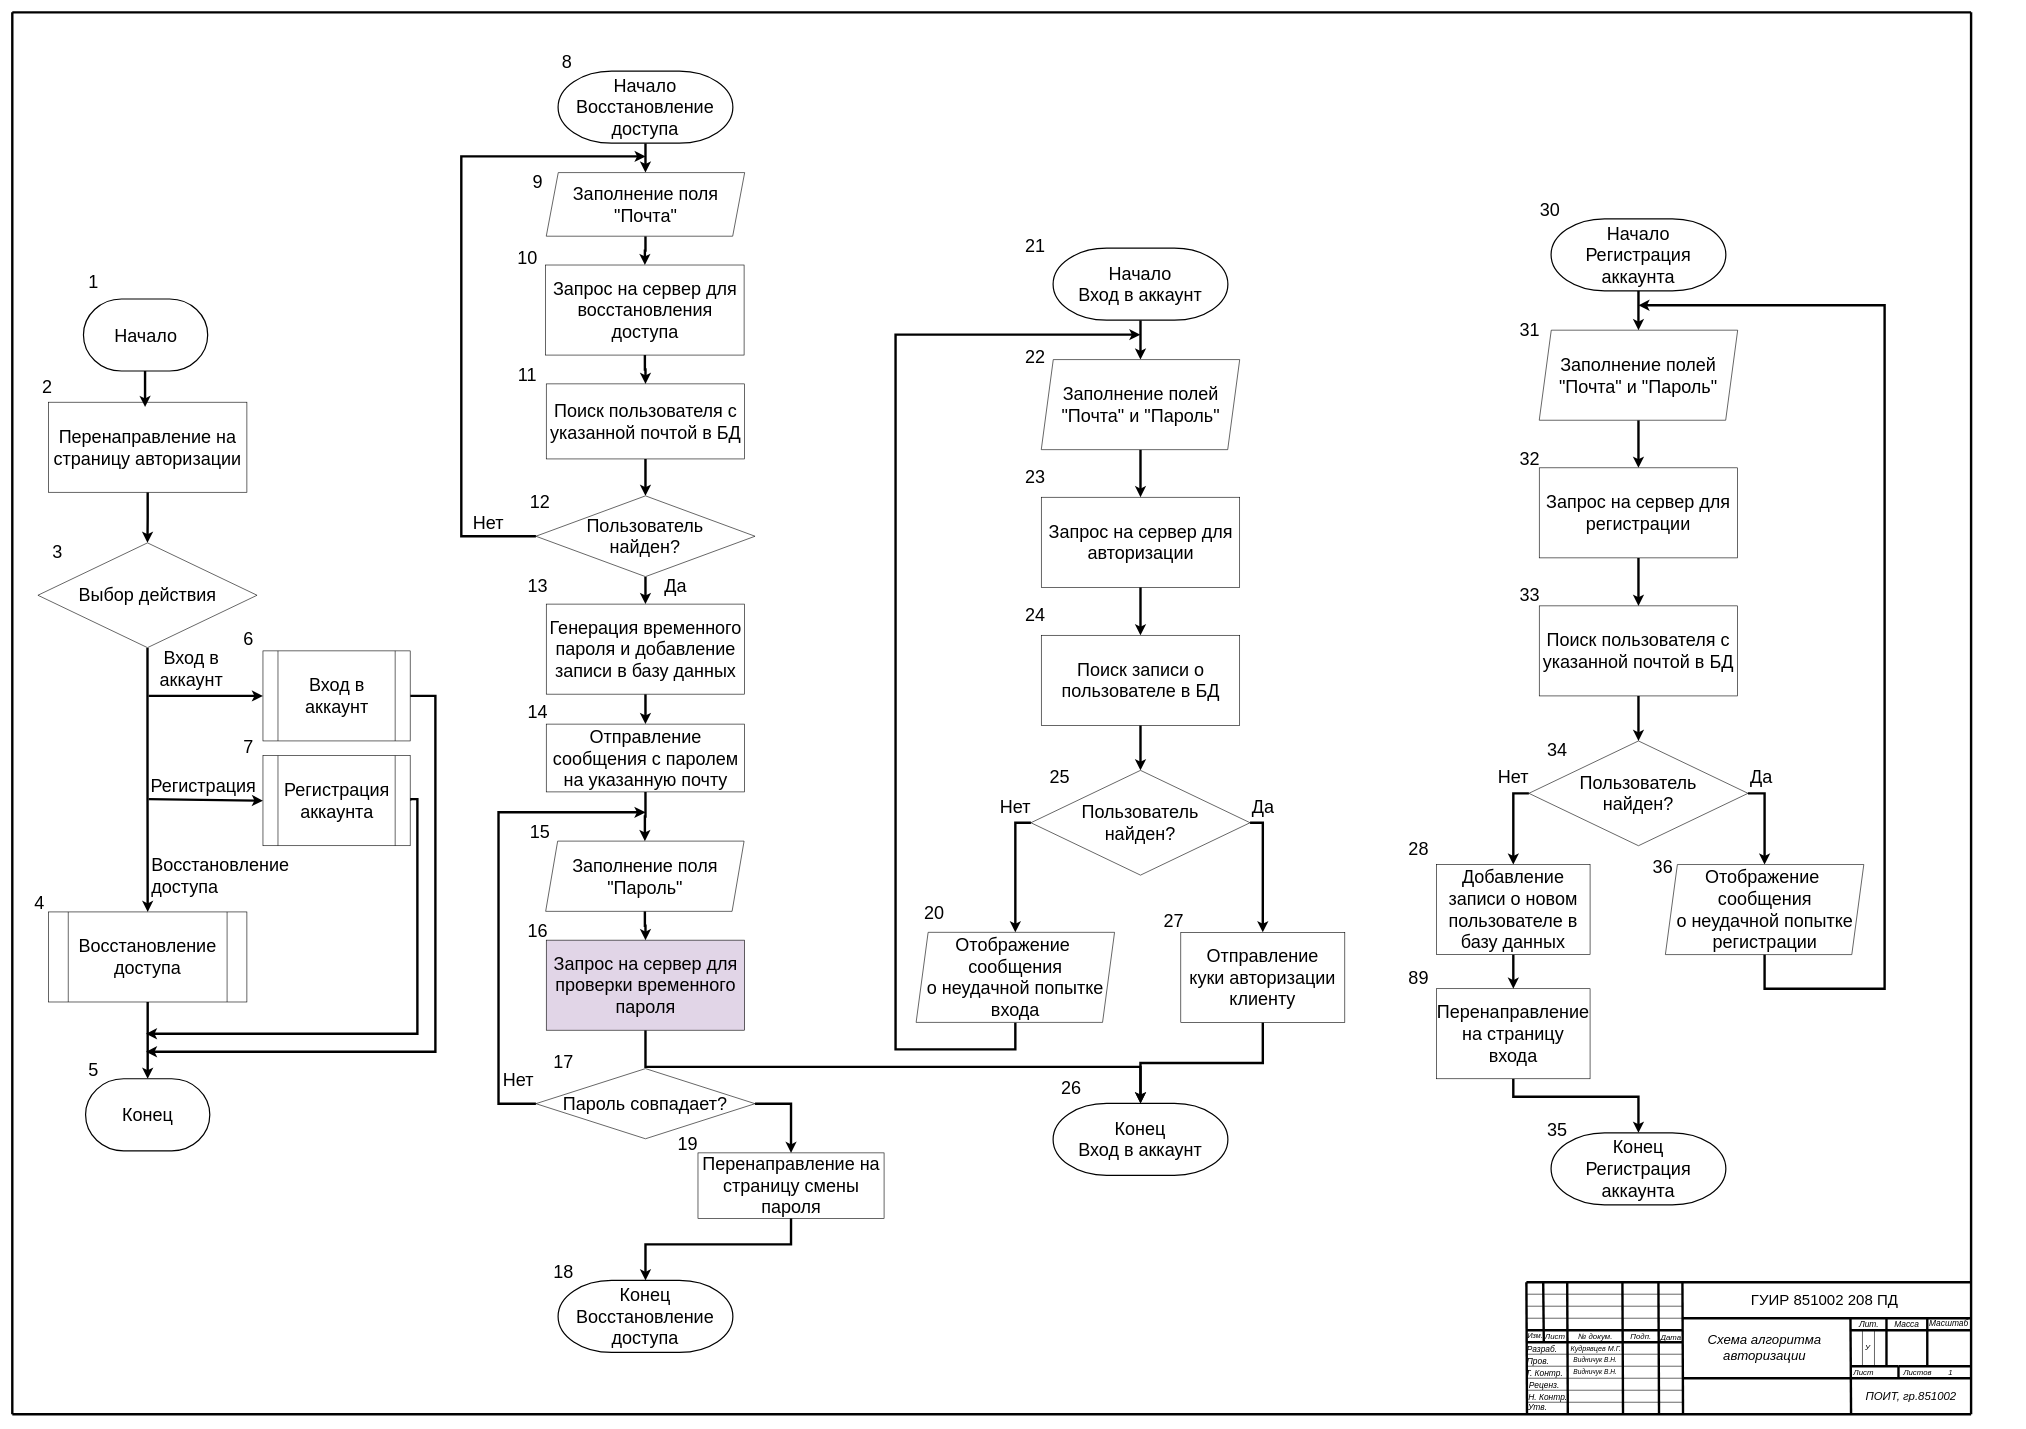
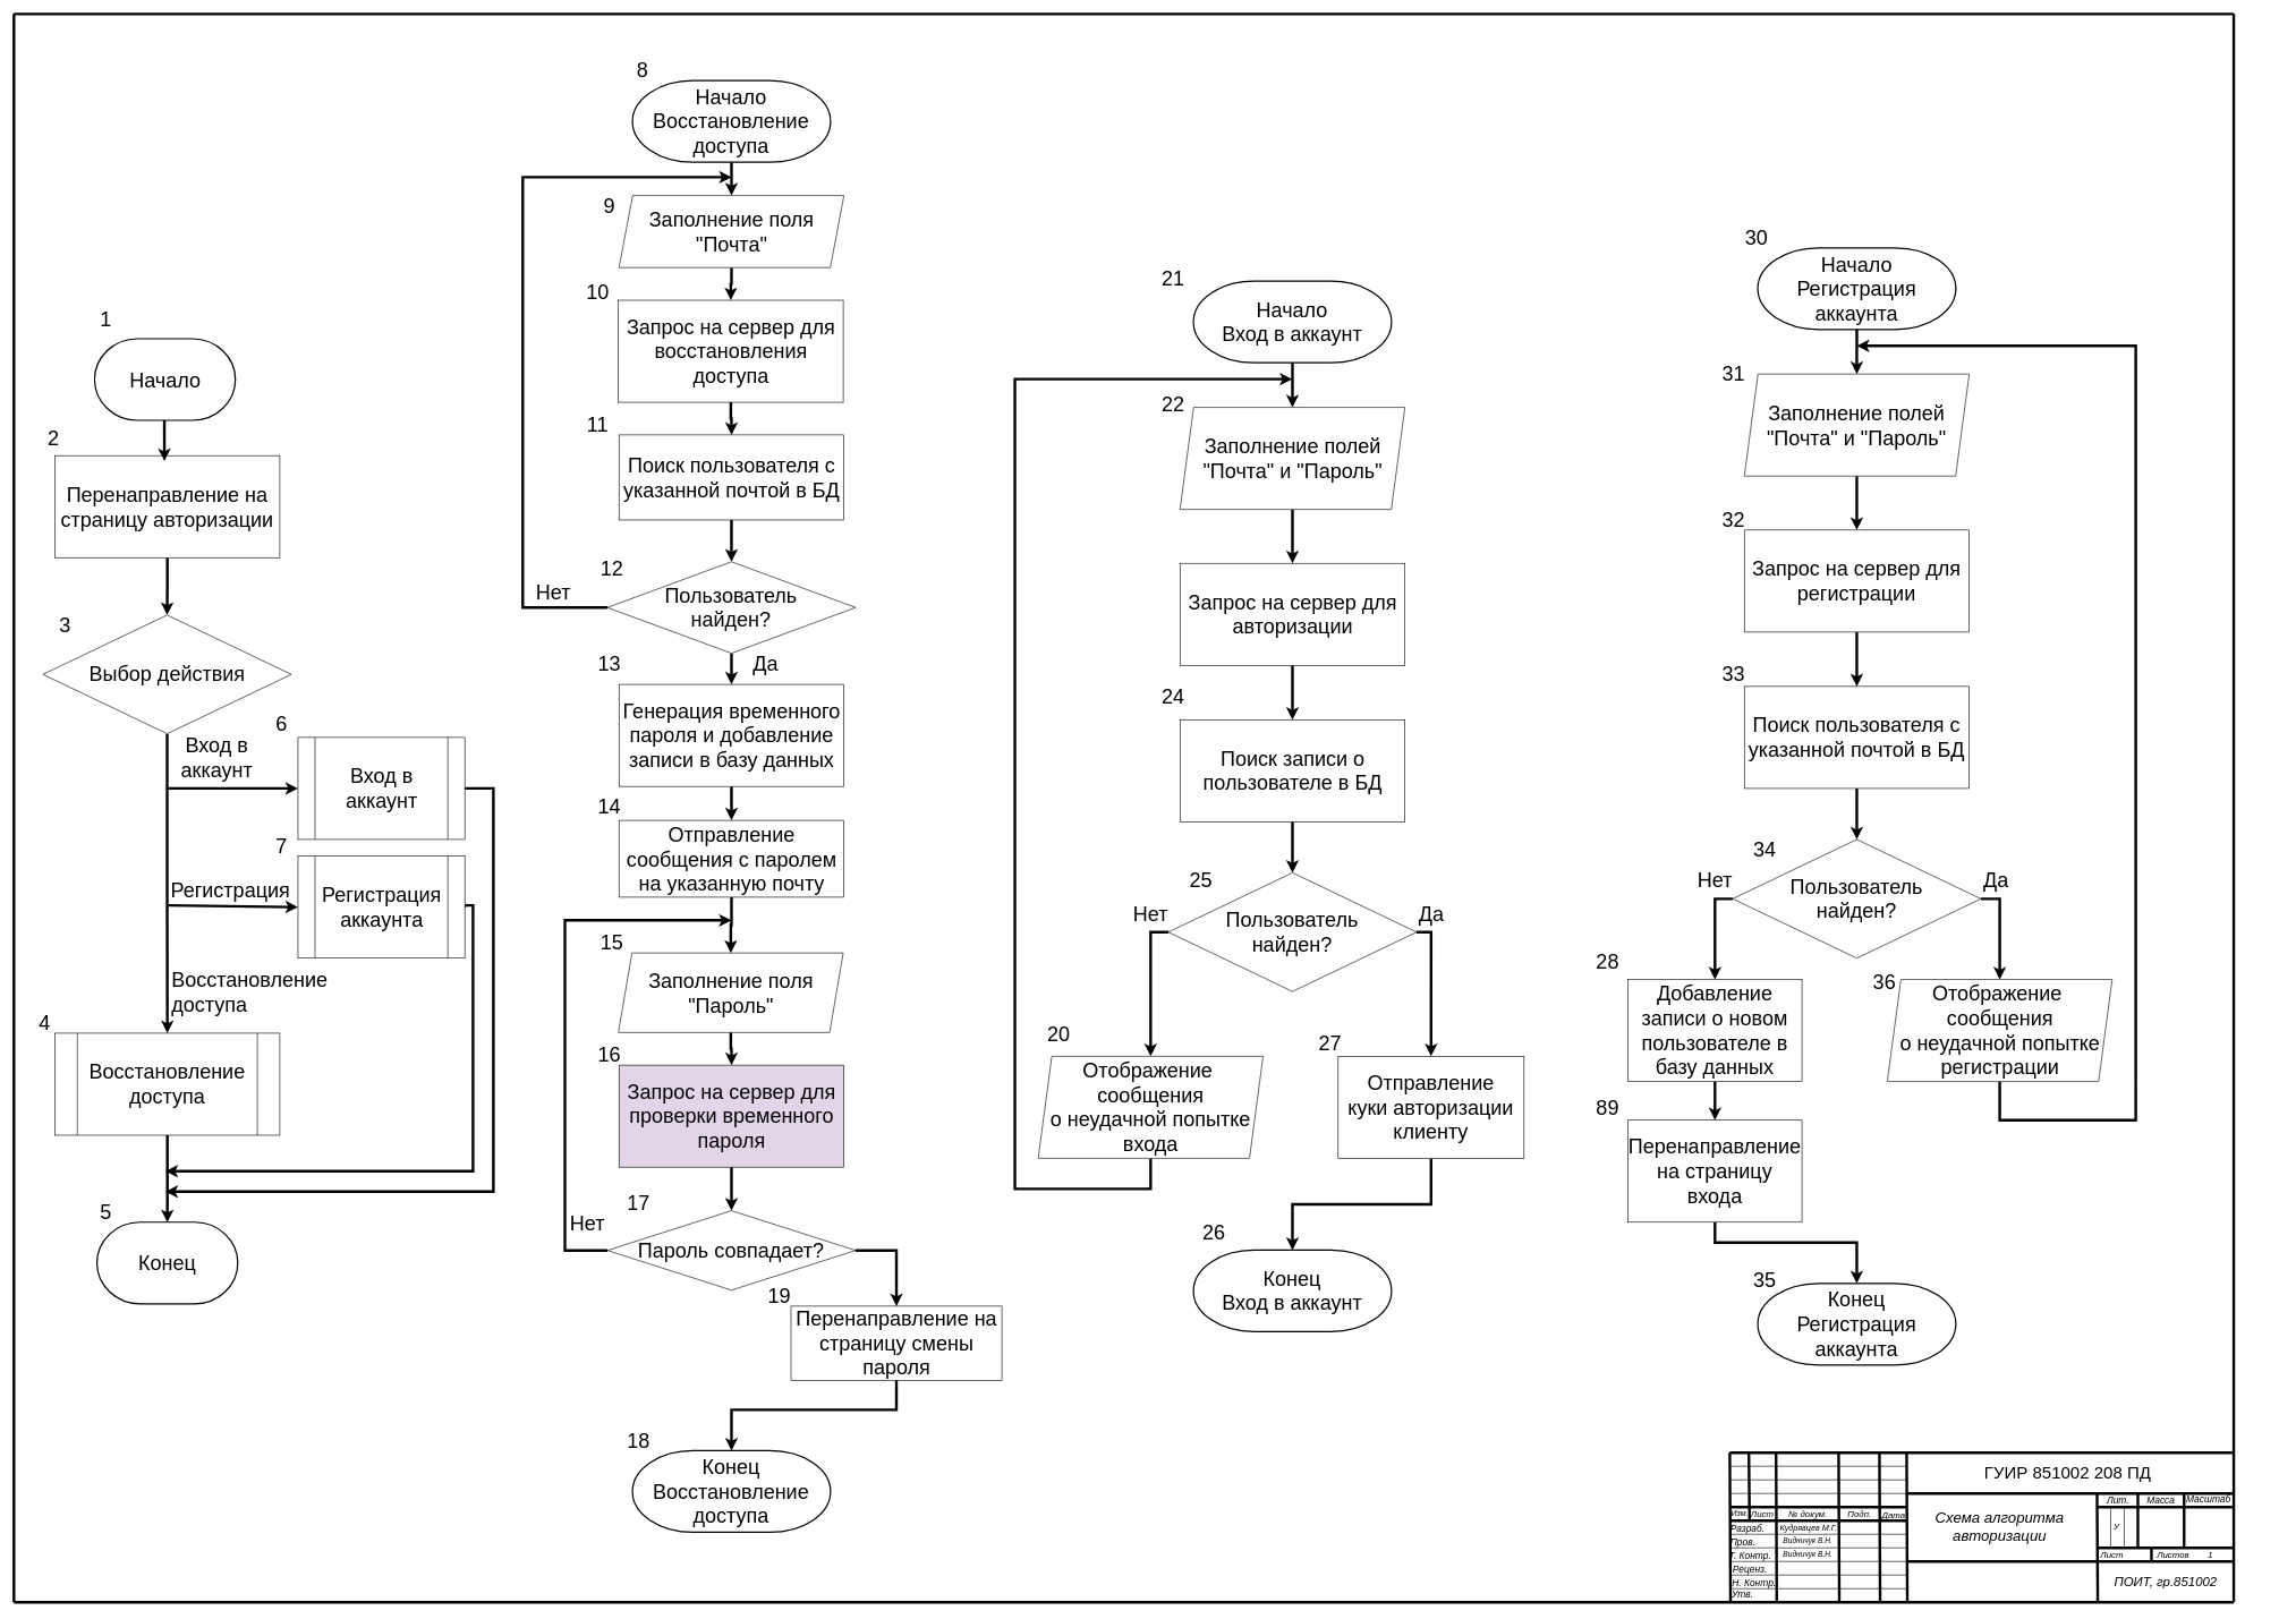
- <mxCell id="131" value="&lt;font style=&quot;font-size: 30px&quot;&gt;23&lt;/font&gt;" style="text;html=1;align=center;verticalAlign=middle;resizable=0;points=[];autosize=1;" vertex="1" parent="1"><mxGeometry x="1694.32" y="778.97" width="60" height="30" as="geometry" /></mxCell>
- <mxCell id="102" style="edgeStyle=orthogonalEdgeStyle;rounded=0;orthogonalLoop=1;jettySize=auto;html=1;exitX=0.5;exitY=1;exitDx=0;exitDy=0;strokeWidth=4;" edge="1" parent="1" source="103" target="58"><mxGeometry relative="1" as="geometry" /></mxCell>
+ <mxCell id="102" style="edgeStyle=orthogonalEdgeStyle;rounded=0;orthogonalLoop=1;jettySize=auto;html=1;exitX=0.5;exitY=1;exitDx=0;exitDy=0;entryX=0.5;entryY=0;entryDx=0;entryDy=0;strokeWidth=4;" edge="1" parent="1" source="103" target="106"><mxGeometry relative="1" as="geometry" /></mxCell>
